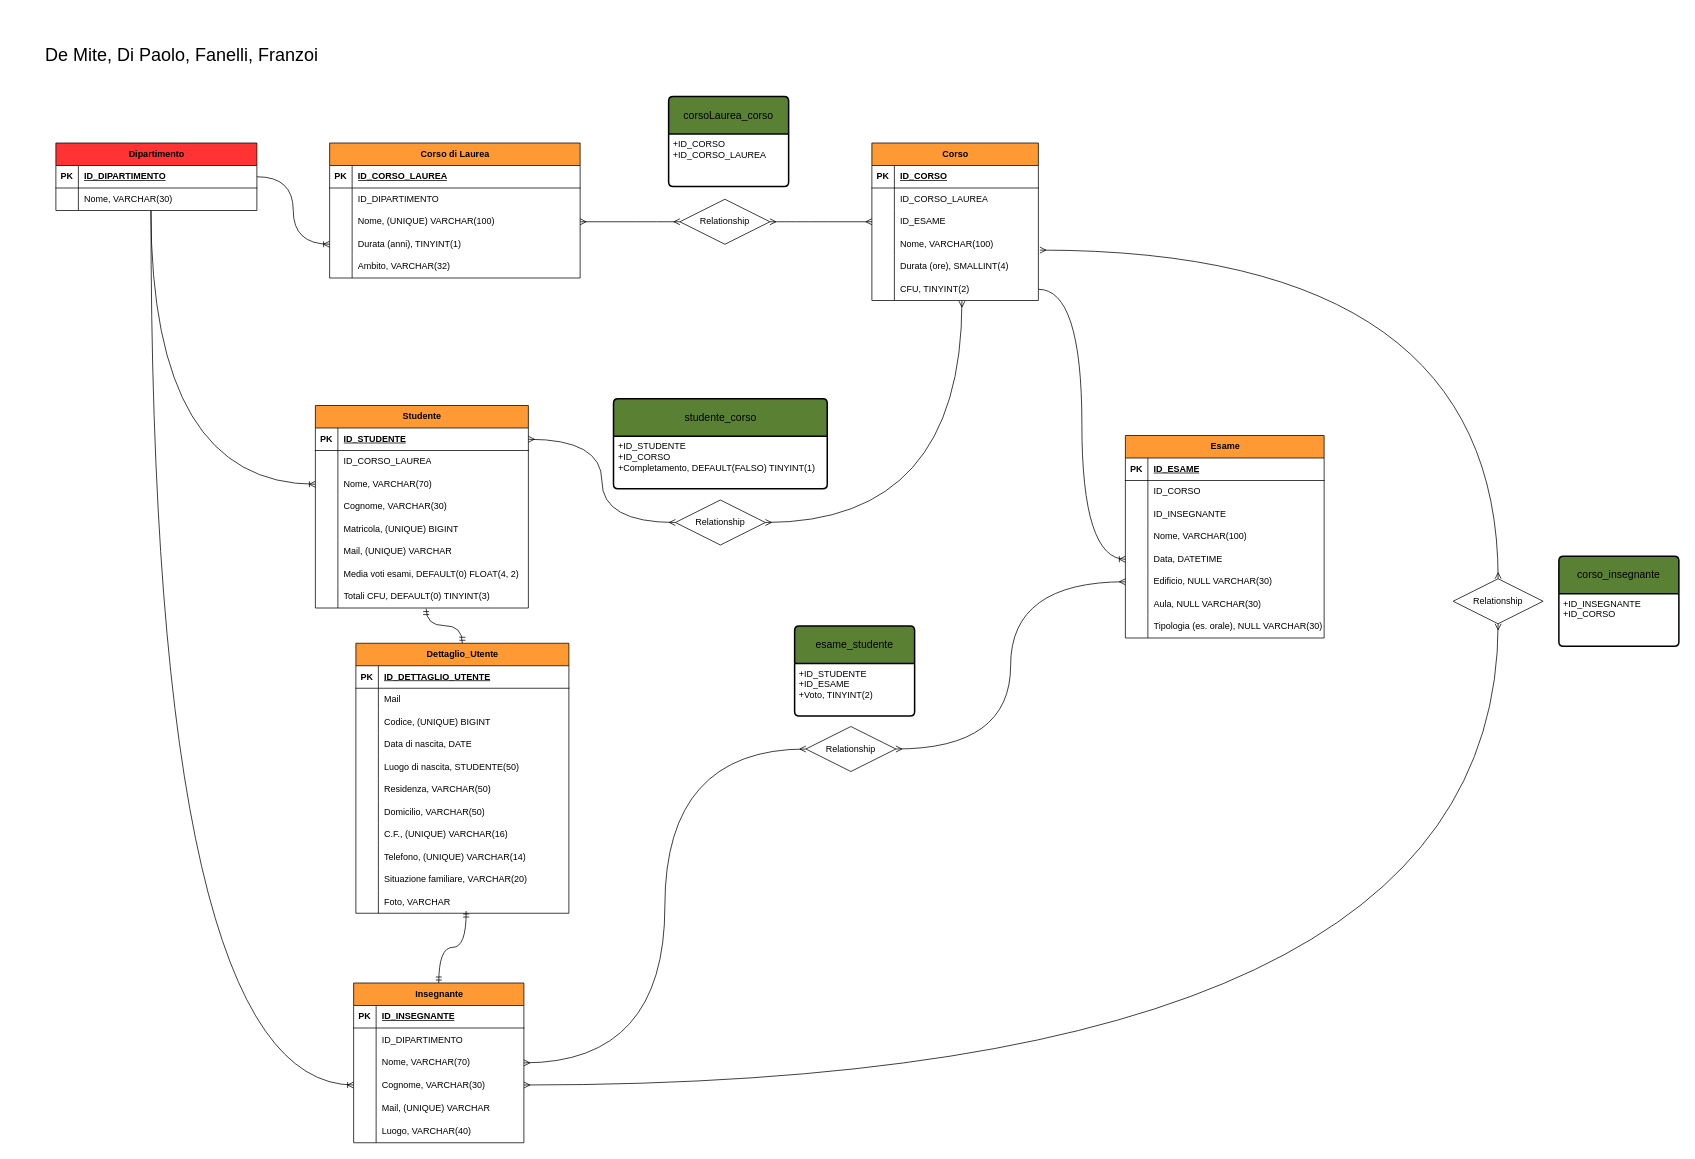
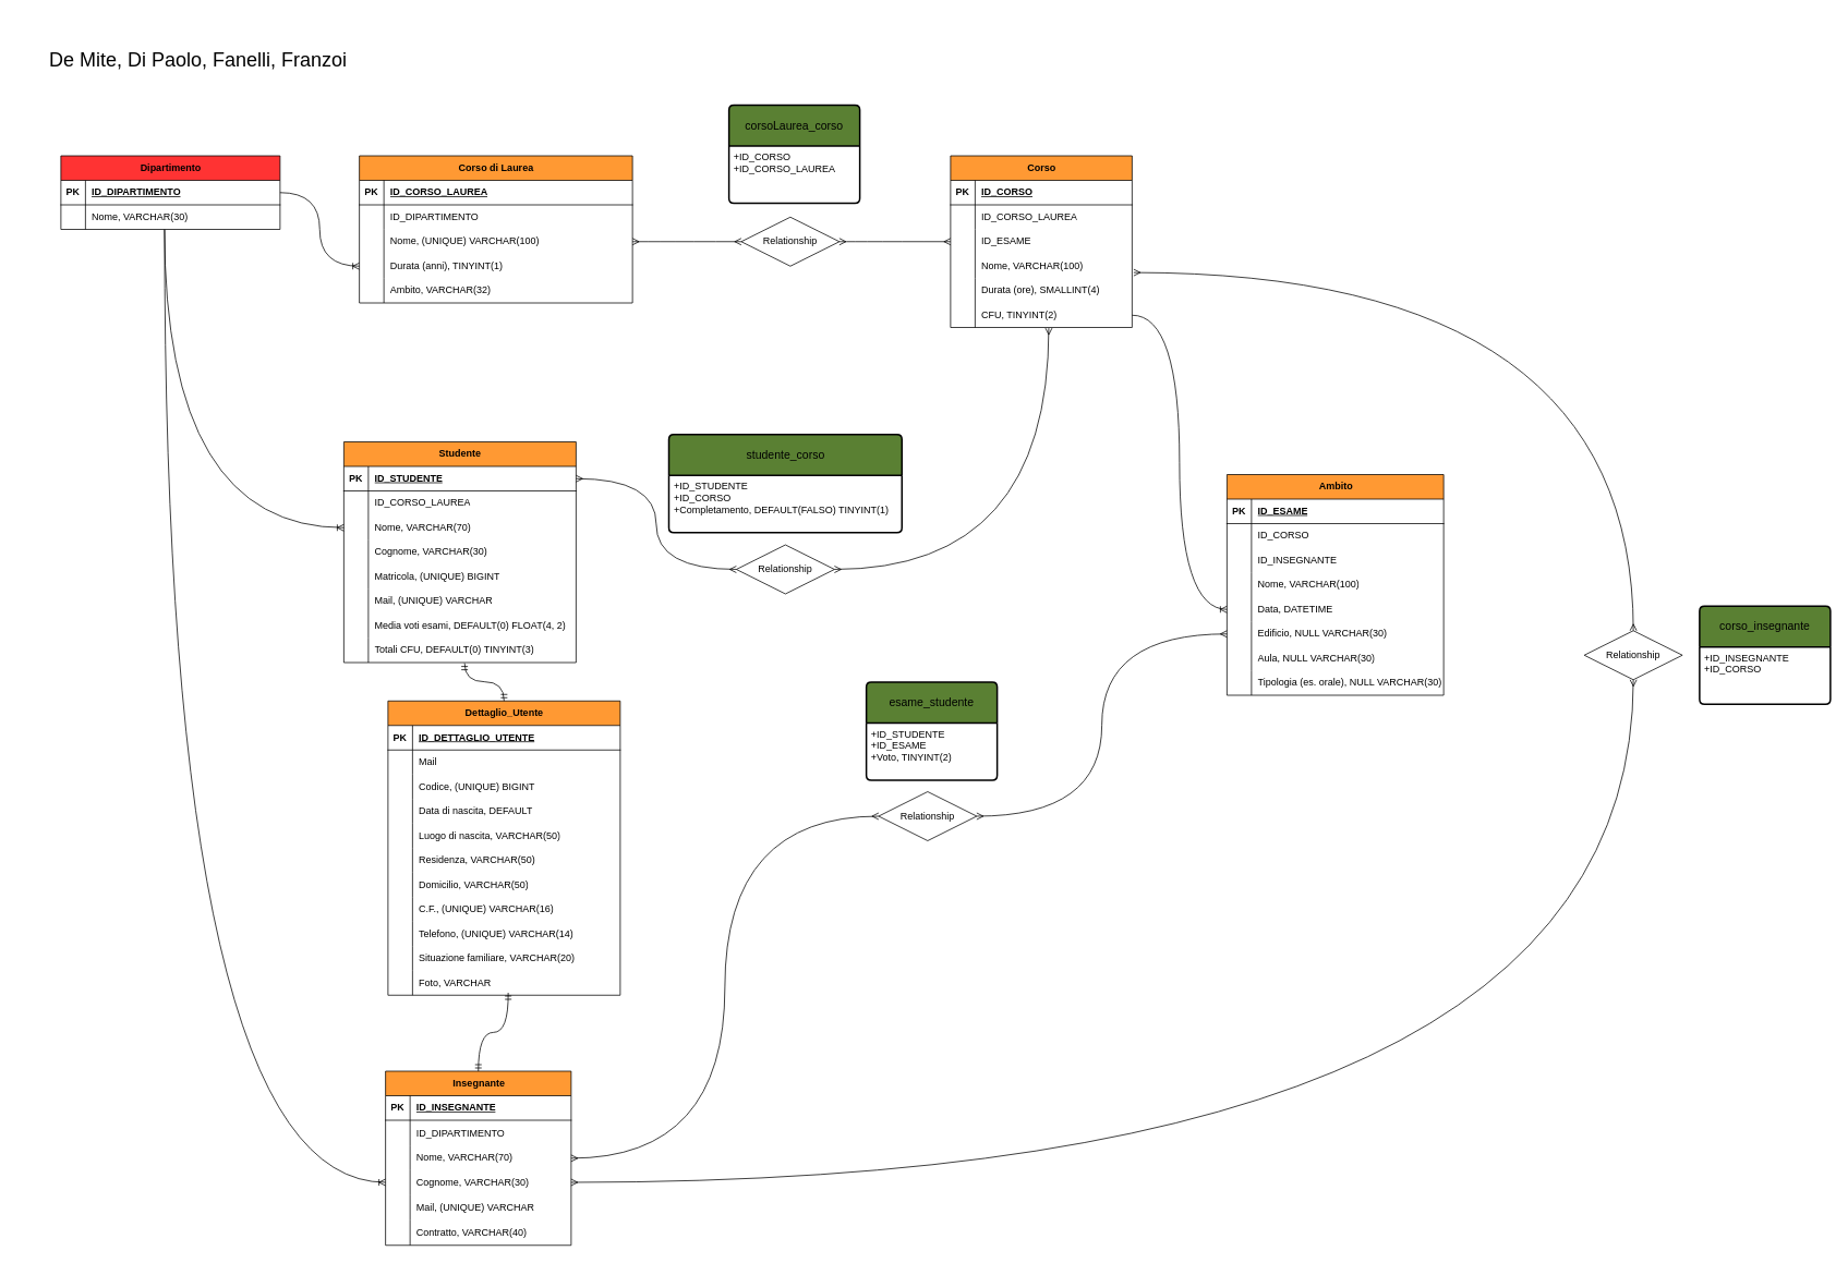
- <mxCell id="58" value="Esame" style="shape=table;startSize=30;container=1;collapsible=1;childLayout=tableLayout;fixedRows=1;rowLines=0;fontStyle=1;align=center;resizeLast=1;html=1;fillColor=#FF9933;" vertex="1" parent="1"><mxGeometry x="1500" y="580" width="265" height="270" as="geometry" /></mxCell>
+ <mxCell id="58" value="Ambito" style="shape=table;startSize=30;container=1;collapsible=1;childLayout=tableLayout;fixedRows=1;rowLines=0;fontStyle=1;align=center;resizeLast=1;html=1;fillColor=#FF9933;" vertex="1" parent="1"><mxGeometry x="1500" y="580" width="265" height="270" as="geometry" /></mxCell>
- <mxCell id="128" value="Data di nascita, DATE" style="shape=partialRectangle;connectable=0;fillColor=none;top=0;left=0;bottom=0;right=0;align=left;spacingLeft=6;overflow=hidden;whiteSpace=wrap;html=1;" vertex="1" parent="126"><mxGeometry x="30" width="254" height="30" as="geometry"><mxRectangle width="254" height="30" as="alternateBounds" /></mxGeometry></mxCell>
+ <mxCell id="128" value="Data di nascita, DEFAULT" style="shape=partialRectangle;connectable=0;fillColor=none;top=0;left=0;bottom=0;right=0;align=left;spacingLeft=6;overflow=hidden;whiteSpace=wrap;html=1;" vertex="1" parent="126"><mxGeometry x="30" width="254" height="30" as="geometry"><mxRectangle width="254" height="30" as="alternateBounds" /></mxGeometry></mxCell>
- <mxCell id="131" value="Luogo di nascita, STUDENTE(50)" style="shape=partialRectangle;connectable=0;fillColor=none;top=0;left=0;bottom=0;right=0;align=left;spacingLeft=6;overflow=hidden;whiteSpace=wrap;html=1;" vertex="1" parent="129"><mxGeometry x="30" width="254" height="30" as="geometry"><mxRectangle width="254" height="30" as="alternateBounds" /></mxGeometry></mxCell>
+ <mxCell id="131" value="Luogo di nascita, VARCHAR(50)" style="shape=partialRectangle;connectable=0;fillColor=none;top=0;left=0;bottom=0;right=0;align=left;spacingLeft=6;overflow=hidden;whiteSpace=wrap;html=1;" vertex="1" parent="129"><mxGeometry x="30" width="254" height="30" as="geometry"><mxRectangle width="254" height="30" as="alternateBounds" /></mxGeometry></mxCell>
- <mxCell id="168" value="Luogo, VARCHAR(40)" style="shape=partialRectangle;connectable=0;fillColor=none;top=0;left=0;bottom=0;right=0;align=left;spacingLeft=6;overflow=hidden;whiteSpace=wrap;html=1;" vertex="1" parent="166"><mxGeometry x="30" width="197" height="31" as="geometry"><mxRectangle width="197" height="31" as="alternateBounds" /></mxGeometry></mxCell>
+ <mxCell id="168" value="Contratto, VARCHAR(40)" style="shape=partialRectangle;connectable=0;fillColor=none;top=0;left=0;bottom=0;right=0;align=left;spacingLeft=6;overflow=hidden;whiteSpace=wrap;html=1;" vertex="1" parent="166"><mxGeometry x="30" width="197" height="31" as="geometry"><mxRectangle width="197" height="31" as="alternateBounds" /></mxGeometry></mxCell>
